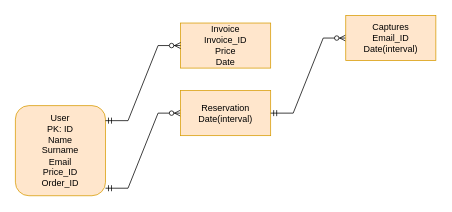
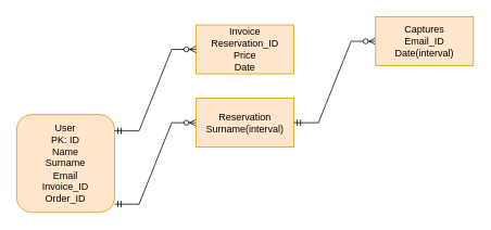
- <mxCell id="3" value="Invoice&lt;br&gt;Invoice_ID&lt;br&gt;Price&lt;br&gt;Date" style="rounded=0;whiteSpace=wrap;html=1;glass=0;fillColor=#ffe6cc;strokeColor=#d79b00;" vertex="1" parent="1"><mxGeometry x="240" y="30" width="120" height="60" as="geometry" /></mxCell>
+ <mxCell id="3" value="Invoice&lt;br&gt;Reservation_ID&lt;br&gt;Price&lt;br&gt;Date" style="rounded=0;whiteSpace=wrap;html=1;glass=0;fillColor=#ffe6cc;strokeColor=#d79b00;" vertex="1" parent="1"><mxGeometry x="240" y="30" width="120" height="60" as="geometry" /></mxCell>
- <mxCell id="6" value="Reservation&lt;br&gt;Date(interval)" style="rounded=0;whiteSpace=wrap;html=1;glass=0;fillColor=#ffe6cc;strokeColor=#d79b00;" vertex="1" parent="1"><mxGeometry x="240" y="120" width="120" height="60" as="geometry" /></mxCell>
+ <mxCell id="6" value="Reservation&lt;br&gt;Surname(interval)" style="rounded=0;whiteSpace=wrap;html=1;glass=0;fillColor=#ffe6cc;strokeColor=#d79b00;" vertex="1" parent="1"><mxGeometry x="240" y="120" width="120" height="60" as="geometry" /></mxCell>
- <mxCell id="2" value="User&lt;br&gt;PK: ID&lt;br&gt;Name&lt;br&gt;Surname&lt;br&gt;Email&lt;br&gt;Price_ID&lt;br&gt;Order_ID&lt;br&gt;" style="rounded=1;whiteSpace=wrap;html=1;fillColor=#ffe6cc;strokeColor=#d79b00;shadow=0;" vertex="1" parent="1"><mxGeometry x="20" y="140" width="120" height="120" as="geometry" /></mxCell>
+ <mxCell id="2" value="User&lt;br&gt;PK: ID&lt;br&gt;Name&lt;br&gt;Surname&lt;br&gt;Email&lt;br&gt;Invoice_ID&lt;br&gt;Order_ID&lt;br&gt;" style="rounded=1;whiteSpace=wrap;html=1;fillColor=#ffe6cc;strokeColor=#d79b00;shadow=0;" vertex="1" parent="1"><mxGeometry x="20" y="140" width="120" height="120" as="geometry" /></mxCell>
